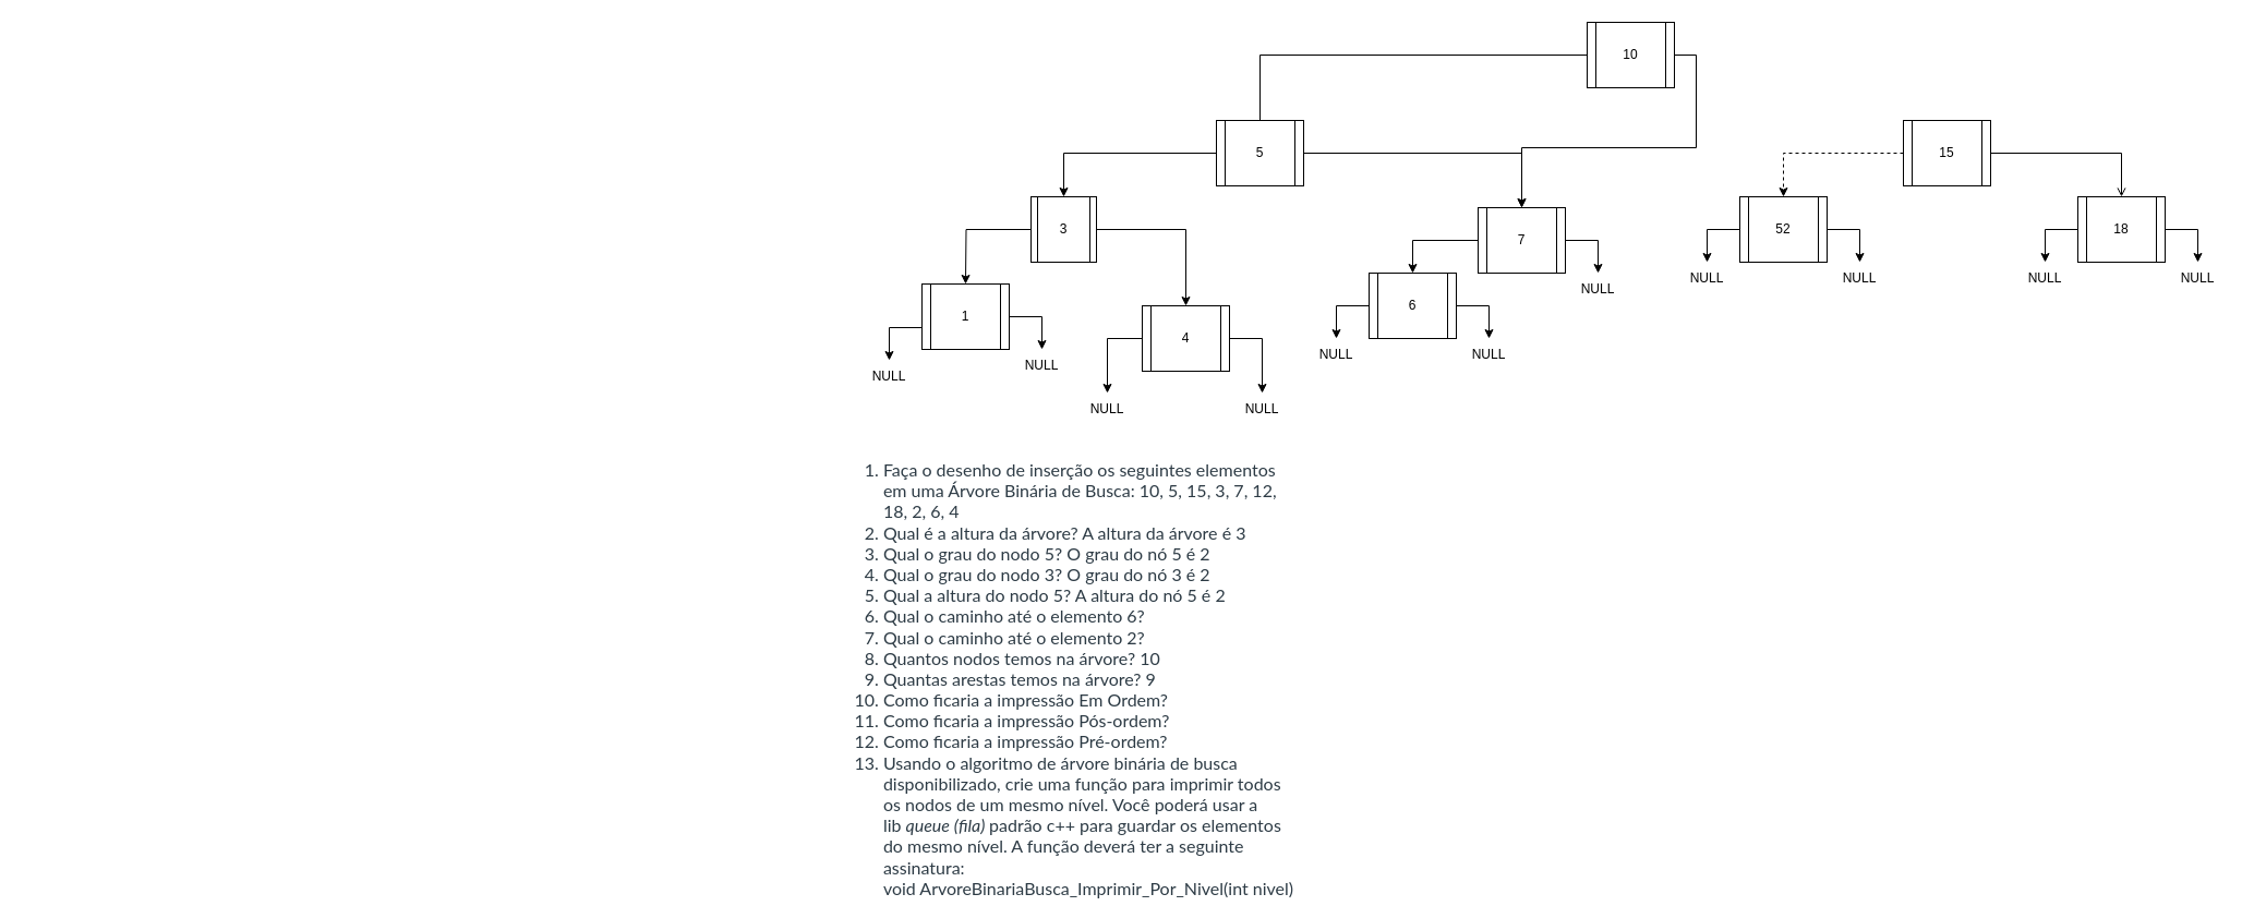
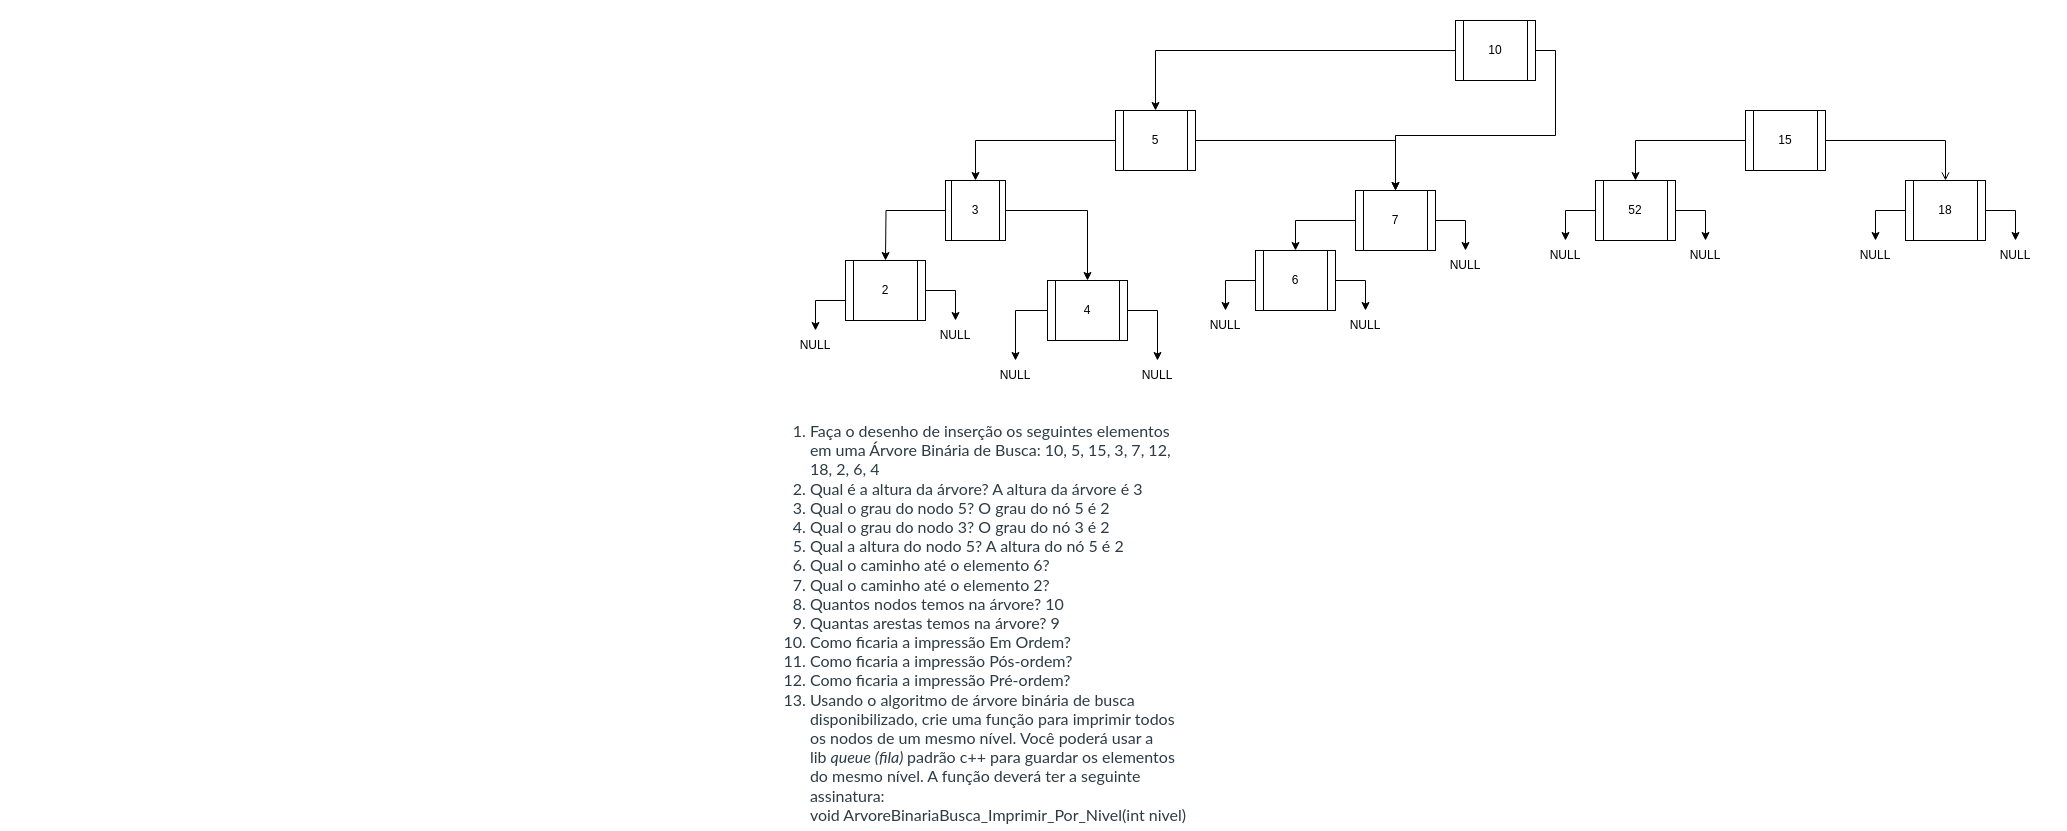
- <mxCell id="2" style="edgeStyle=orthogonalEdgeStyle;rounded=0;orthogonalLoop=1;jettySize=auto;html=1;endArrow=none;" edge="1" parent="1" source="4" target="7"><mxGeometry relative="1" as="geometry"><mxPoint x="1117" y="140" as="targetPoint" /></mxGeometry></mxCell>
+ <mxCell id="2" style="edgeStyle=orthogonalEdgeStyle;rounded=0;orthogonalLoop=1;jettySize=auto;html=1;" edge="1" parent="1" source="4" target="7"><mxGeometry relative="1" as="geometry"><mxPoint x="1117" y="140" as="targetPoint" /></mxGeometry></mxCell>
- <mxCell id="8" style="edgeStyle=orthogonalEdgeStyle;rounded=0;orthogonalLoop=1;jettySize=auto;html=1;dashed=1;" edge="1" parent="1" source="10" target="19"><mxGeometry relative="1" as="geometry" /></mxCell>
+ <mxCell id="8" style="edgeStyle=orthogonalEdgeStyle;rounded=0;orthogonalLoop=1;jettySize=auto;html=1;" edge="1" parent="1" source="10" target="19"><mxGeometry relative="1" as="geometry" /></mxCell>
- <mxCell id="34" value="1" style="shape=process;whiteSpace=wrap;html=1;backgroundOutline=1;" vertex="1" parent="1"><mxGeometry x="845" y="260" width="80" height="60" as="geometry" /></mxCell>
+ <mxCell id="34" value="2" style="shape=process;whiteSpace=wrap;html=1;backgroundOutline=1;" vertex="1" parent="1"><mxGeometry x="845" y="260" width="80" height="60" as="geometry" /></mxCell>
